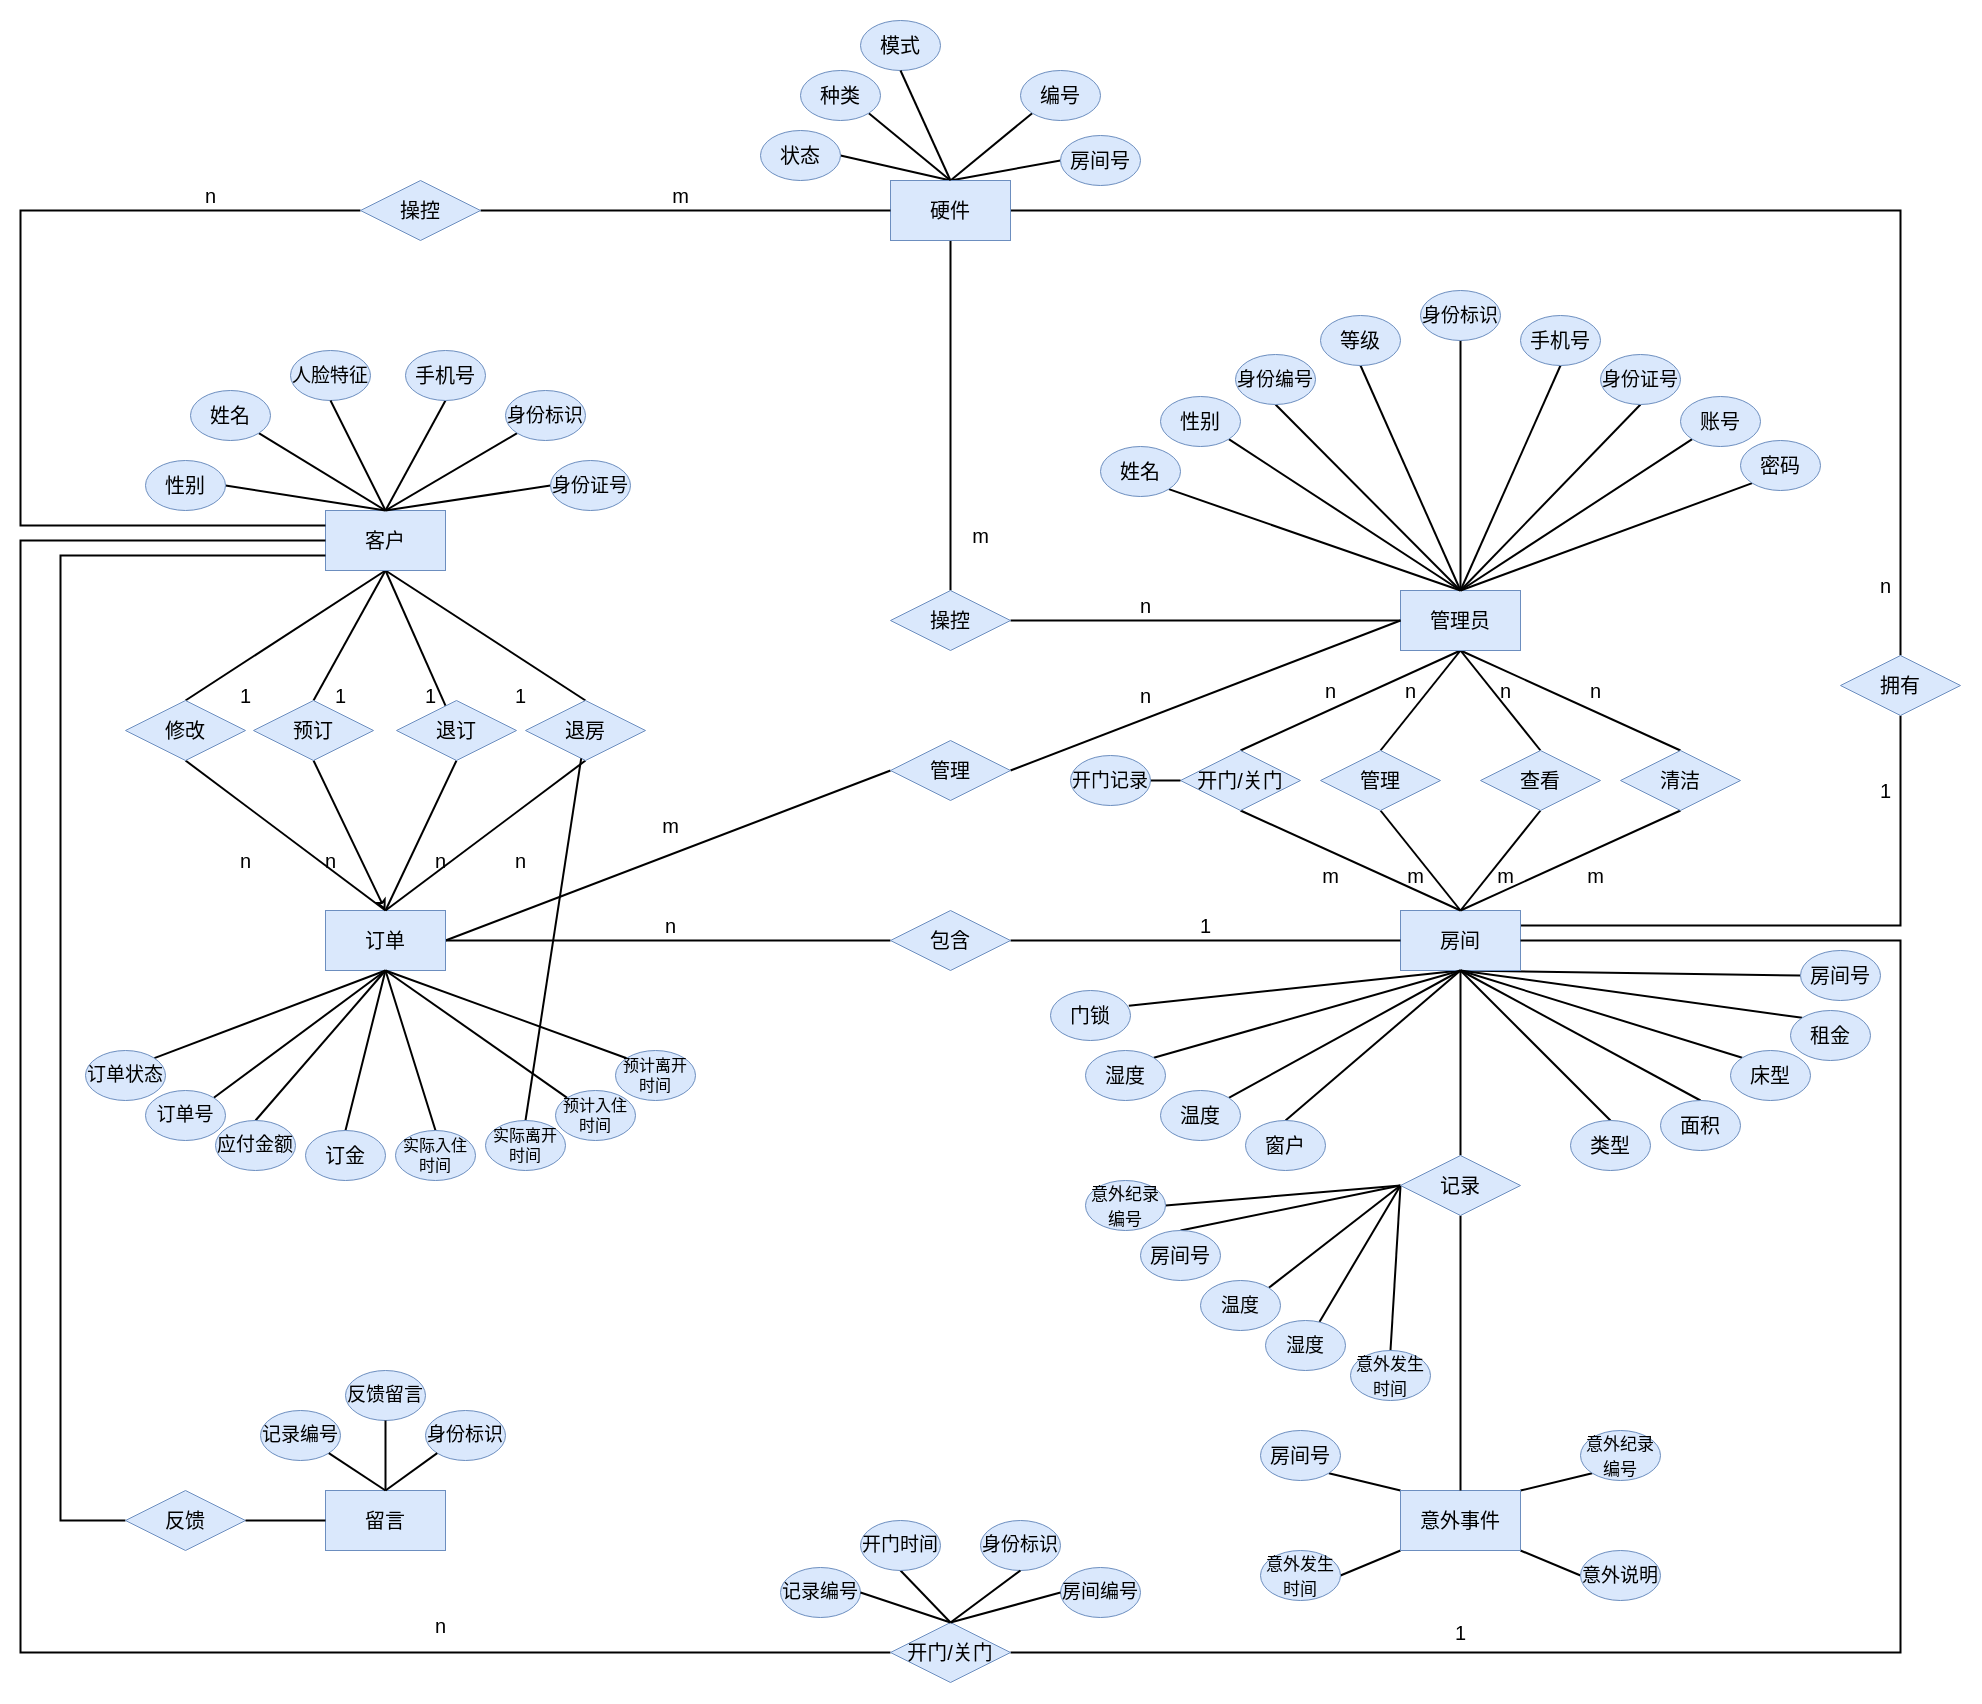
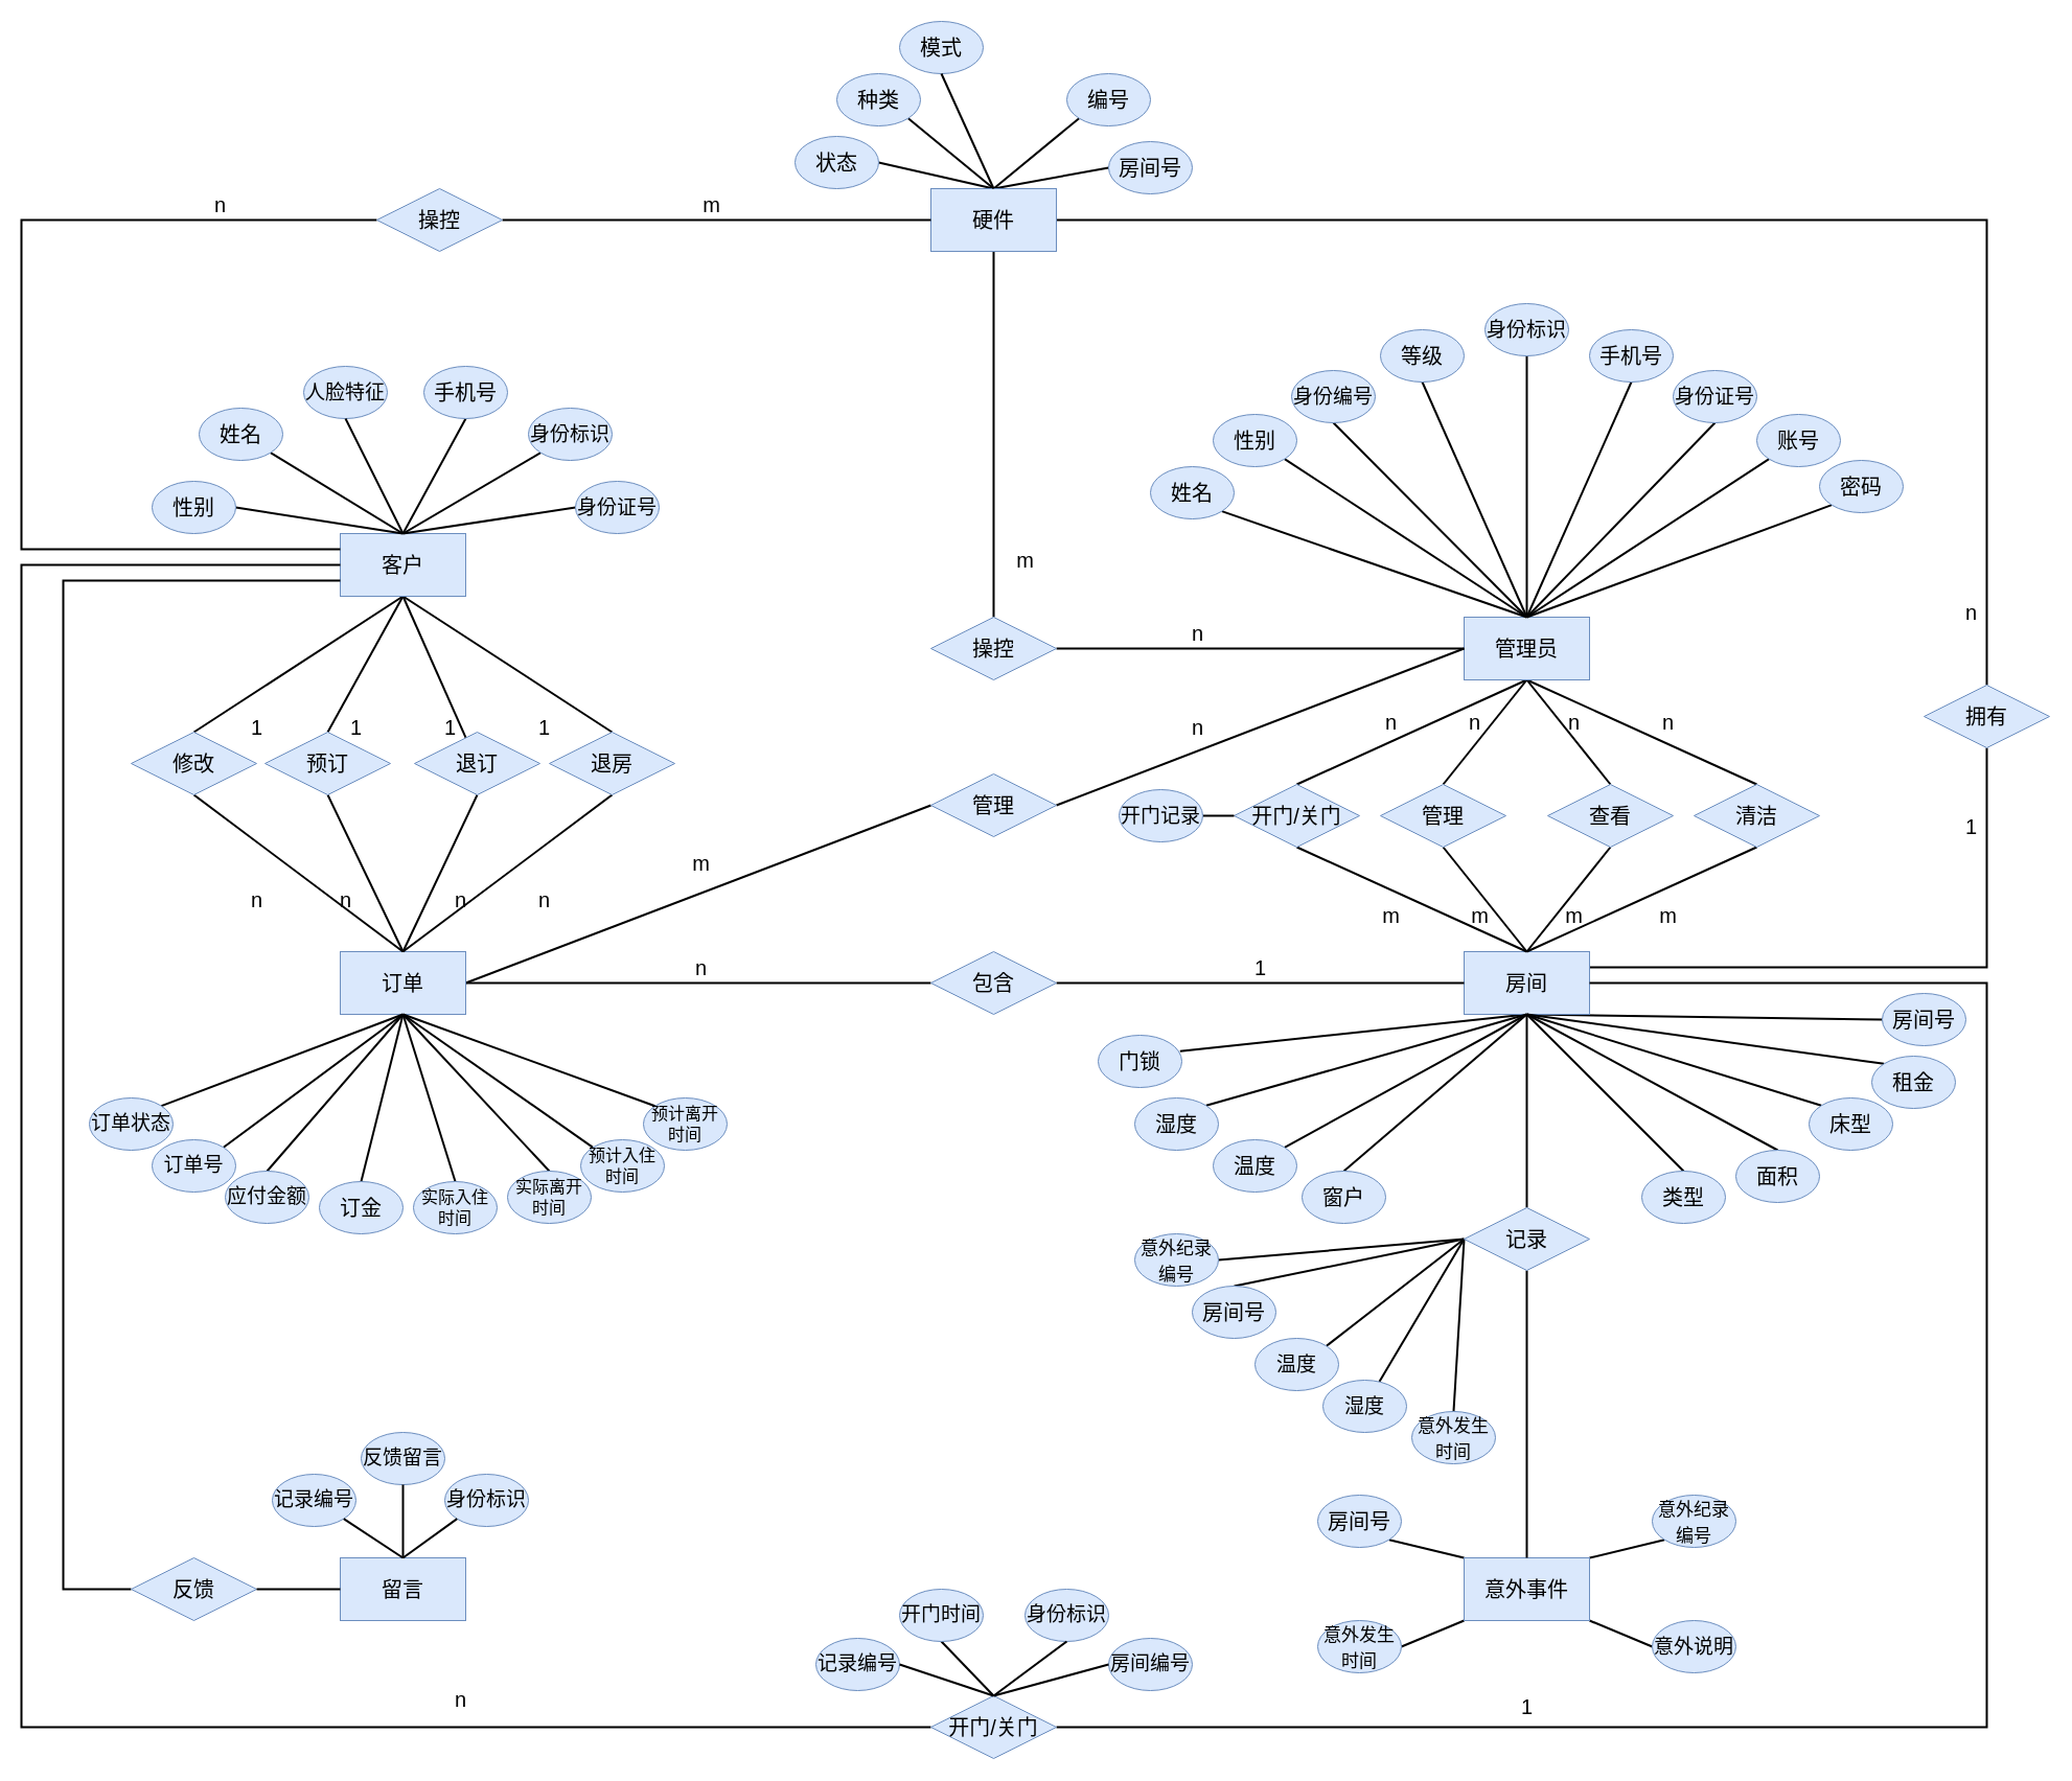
- <mxCell id="24" style="edgeStyle=none;rounded=0;orthogonalLoop=1;jettySize=auto;html=1;exitX=0.5;exitY=1;exitDx=0;exitDy=0;entryX=0.5;entryY=0;entryDx=0;entryDy=0;startArrow=none;startFill=0;endArrow=classic;endFill=0;strokeWidth=2;fontSize=20;" parent="1" source="25" target="9" edge="1"><mxGeometry relative="1" as="geometry" /></mxCell>
+ <mxCell id="24" style="edgeStyle=none;rounded=0;orthogonalLoop=1;jettySize=auto;html=1;exitX=0.5;exitY=1;exitDx=0;exitDy=0;entryX=0.5;entryY=0;entryDx=0;entryDy=0;startArrow=none;startFill=0;endArrow=none;endFill=0;strokeWidth=2;fontSize=20;" parent="1" source="25" target="9" edge="1"><mxGeometry relative="1" as="geometry" /></mxCell>
- <mxCell id="129" style="edgeStyle=none;rounded=0;orthogonalLoop=1;jettySize=auto;html=1;exitX=0.5;exitY=0;exitDx=0;exitDy=0;fontSize=20;startArrow=none;startFill=0;endArrow=none;endFill=0;strokeWidth=2;" parent="1" source="130" target="27" edge="1"><mxGeometry relative="1" as="geometry" /></mxCell>
+ <mxCell id="129" style="edgeStyle=none;rounded=0;orthogonalLoop=1;jettySize=auto;html=1;exitX=0.5;exitY=0;exitDx=0;exitDy=0;entryX=0.5;entryY=1;entryDx=0;entryDy=0;fontSize=20;startArrow=none;startFill=0;endArrow=none;endFill=0;strokeWidth=2;" parent="1" source="130" target="9" edge="1"><mxGeometry relative="1" as="geometry" /></mxCell>
